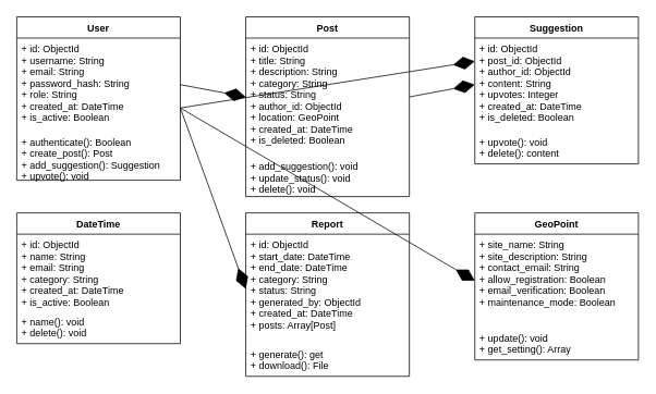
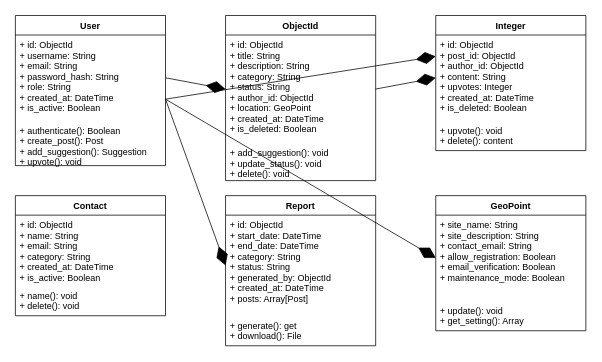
- <mxCell id="5" value="Post" style="swimlane;fontStyle=1;align=center;verticalAlign=top;childLayout=stackLayout;horizontal=1;startSize=26;horizontalStack=0;resizeParent=1;resizeParentMax=0;resizeLast=0;collapsible=1;marginBottom=0;" vertex="1" parent="1"><mxGeometry x="300" y="20" width="200" height="220" as="geometry" /></mxCell>
+ <mxCell id="5" value="ObjectId" style="swimlane;fontStyle=1;align=center;verticalAlign=top;childLayout=stackLayout;horizontal=1;startSize=26;horizontalStack=0;resizeParent=1;resizeParentMax=0;resizeLast=0;collapsible=1;marginBottom=0;" vertex="1" parent="1"><mxGeometry x="300" y="20" width="200" height="220" as="geometry" /></mxCell>
- <mxCell id="8" value="Suggestion" style="swimlane;fontStyle=1;align=center;verticalAlign=top;childLayout=stackLayout;horizontal=1;startSize=26;horizontalStack=0;resizeParent=1;resizeParentMax=0;resizeLast=0;collapsible=1;marginBottom=0;" vertex="1" parent="1"><mxGeometry x="580" y="20" width="200" height="180" as="geometry" /></mxCell>
+ <mxCell id="8" value="Integer" style="swimlane;fontStyle=1;align=center;verticalAlign=top;childLayout=stackLayout;horizontal=1;startSize=26;horizontalStack=0;resizeParent=1;resizeParentMax=0;resizeLast=0;collapsible=1;marginBottom=0;" vertex="1" parent="1"><mxGeometry x="580" y="20" width="200" height="180" as="geometry" /></mxCell>
- <mxCell id="11" value="DateTime" style="swimlane;fontStyle=1;align=center;verticalAlign=top;childLayout=stackLayout;horizontal=1;startSize=26;horizontalStack=0;resizeParent=1;resizeParentMax=0;resizeLast=0;collapsible=1;marginBottom=0;" vertex="1" parent="1"><mxGeometry x="20" y="260" width="200" height="160" as="geometry" /></mxCell>
+ <mxCell id="11" value="Contact" style="swimlane;fontStyle=1;align=center;verticalAlign=top;childLayout=stackLayout;horizontal=1;startSize=26;horizontalStack=0;resizeParent=1;resizeParentMax=0;resizeLast=0;collapsible=1;marginBottom=0;" vertex="1" parent="1"><mxGeometry x="20" y="260" width="200" height="160" as="geometry" /></mxCell>
